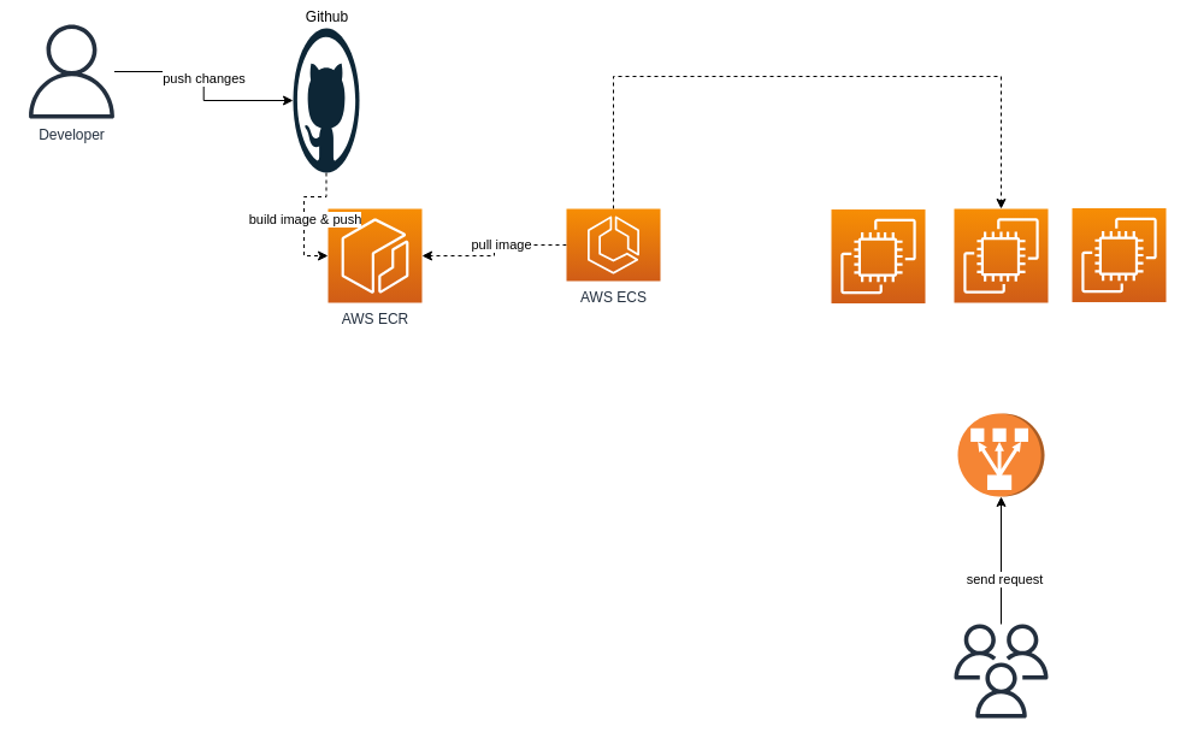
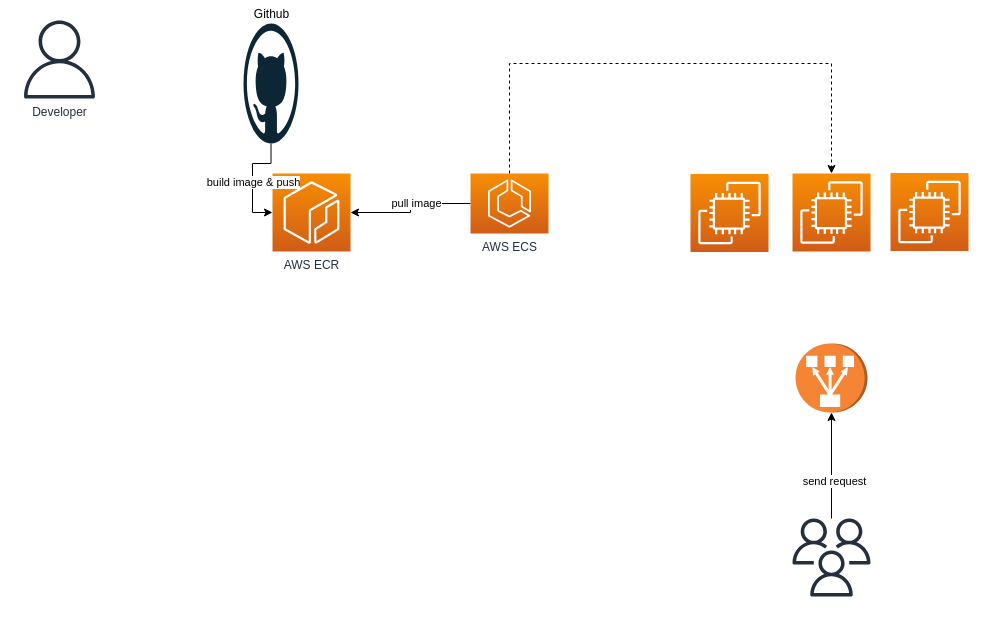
- <mxCell id="11" style="edgeStyle=orthogonalEdgeStyle;rounded=0;orthogonalLoop=1;jettySize=auto;html=1;" edge="1" parent="1" source="13" target="10"><mxGeometry relative="1" as="geometry" /></mxCell>
- <mxCell id="12" value="push changes" style="edgeLabel;html=1;align=center;verticalAlign=middle;resizable=0;points=[];" vertex="1" connectable="0" parent="11"><mxGeometry x="-0.073" relative="1" as="geometry"><mxPoint as="offset" /></mxGeometry></mxCell>
- <mxCell id="8" style="edgeStyle=orthogonalEdgeStyle;rounded=0;orthogonalLoop=1;jettySize=auto;html=1;entryX=0;entryY=0.5;entryDx=0;entryDy=0;entryPerimeter=0;dashed=1;" edge="1" parent="1" source="10" target="2"><mxGeometry relative="1" as="geometry" /></mxCell>
+ <mxCell id="8" style="edgeStyle=orthogonalEdgeStyle;rounded=0;orthogonalLoop=1;jettySize=auto;html=1;entryX=0;entryY=0.5;entryDx=0;entryDy=0;entryPerimeter=0;" edge="1" parent="1" source="10" target="2"><mxGeometry relative="1" as="geometry" /></mxCell>
- <mxCell id="3" style="edgeStyle=orthogonalEdgeStyle;rounded=0;orthogonalLoop=1;jettySize=auto;html=1;dashed=1;" edge="1" parent="1" source="6" target="2"><mxGeometry relative="1" as="geometry" /></mxCell>
+ <mxCell id="3" style="edgeStyle=orthogonalEdgeStyle;rounded=0;orthogonalLoop=1;jettySize=auto;html=1;" edge="1" parent="1" source="6" target="2"><mxGeometry relative="1" as="geometry" /></mxCell>
